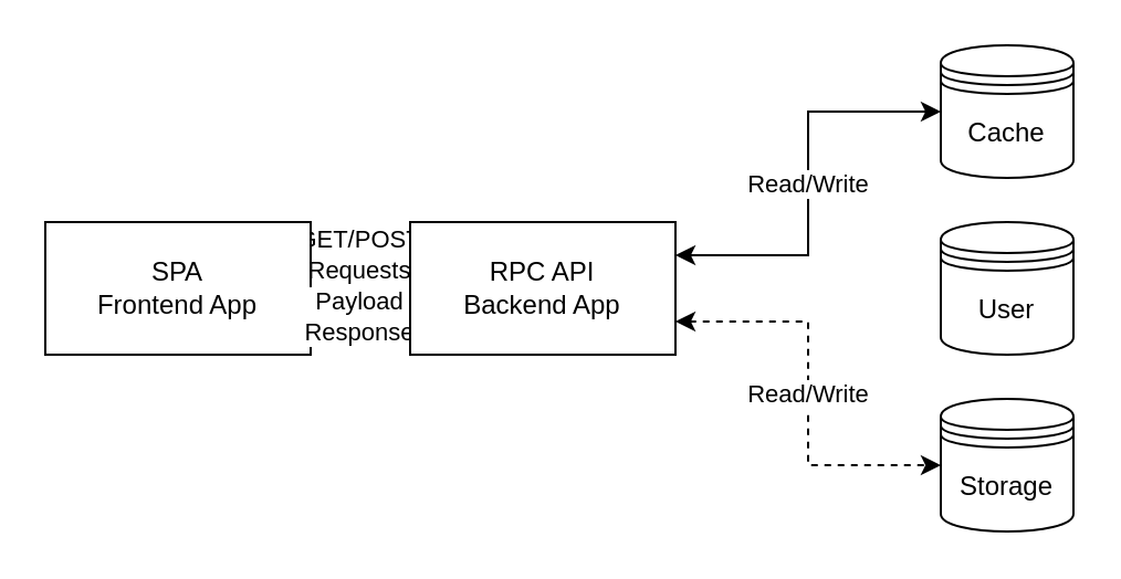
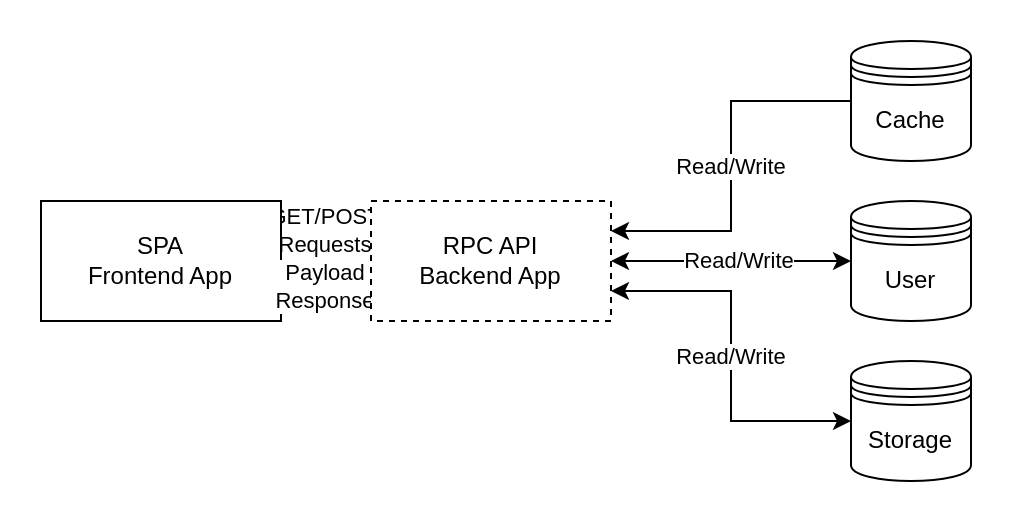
- <mxCell id="7" style="edgeStyle=orthogonalEdgeStyle;rounded=0;orthogonalLoop=1;jettySize=auto;html=1;exitX=1;exitY=0.25;exitDx=0;exitDy=0;entryX=0;entryY=0.5;entryDx=0;entryDy=0;startArrow=classic;startFill=1;" edge="1" parent="1" source="12" target="13"><mxGeometry relative="1" as="geometry"><Array as="points"><mxPoint x="365" y="115" /><mxPoint x="365" y="50" /></Array></mxGeometry></mxCell>
+ <mxCell id="7" style="edgeStyle=orthogonalEdgeStyle;rounded=0;orthogonalLoop=1;jettySize=auto;html=1;exitX=1;exitY=0.25;exitDx=0;exitDy=0;entryX=0;entryY=0.5;entryDx=0;entryDy=0;startArrow=classic;startFill=1;endArrow=none;" edge="1" parent="1" source="12" target="13"><mxGeometry relative="1" as="geometry"><Array as="points"><mxPoint x="365" y="115" /><mxPoint x="365" y="50" /></Array></mxGeometry></mxCell>
- <mxCell id="12" value="RPC API &lt;br&gt;Backend App" style="whiteSpace=wrap;html=1;align=center;treeFolding=1;treeMoving=1;newEdgeStyle={&quot;edgeStyle&quot;:&quot;elbowEdgeStyle&quot;,&quot;startArrow&quot;:&quot;none&quot;,&quot;endArrow&quot;:&quot;none&quot;};" vertex="1" parent="1"><mxGeometry x="185" y="100" width="120" height="60" as="geometry" /></mxCell>
+ <mxCell id="12" value="RPC API &lt;br&gt;Backend App" style="whiteSpace=wrap;html=1;align=center;treeFolding=1;treeMoving=1;newEdgeStyle={&quot;edgeStyle&quot;:&quot;elbowEdgeStyle&quot;,&quot;startArrow&quot;:&quot;none&quot;,&quot;endArrow&quot;:&quot;none&quot;};dashed=1;" vertex="1" parent="1"><mxGeometry x="185" y="100" width="120" height="60" as="geometry" /></mxCell>
+ <mxCell id="9" style="edgeStyle=orthogonalEdgeStyle;rounded=0;orthogonalLoop=1;jettySize=auto;html=1;exitX=1;exitY=0.5;exitDx=0;exitDy=0;entryX=0;entryY=0.5;entryDx=0;entryDy=0;startArrow=classic;startFill=1;" edge="1" parent="1" source="12" target="14"><mxGeometry relative="1" as="geometry" /></mxCell>
+ <mxCell id="10" value="Read/Write" style="edgeLabel;html=1;align=center;verticalAlign=middle;resizable=0;points=[];" vertex="1" connectable="0" parent="9"><mxGeometry x="0.05" y="1" relative="1" as="geometry"><mxPoint as="offset" /></mxGeometry></mxCell>
- <mxCell id="11" value="Read/Write" style="edgeStyle=orthogonalEdgeStyle;rounded=0;orthogonalLoop=1;jettySize=auto;html=1;exitX=1;exitY=0.75;exitDx=0;exitDy=0;entryX=0;entryY=0.5;entryDx=0;entryDy=0;startArrow=classic;startFill=1;dashed=1;" edge="1" parent="1" source="12" target="15"><mxGeometry relative="1" as="geometry" /></mxCell>
+ <mxCell id="11" value="Read/Write" style="edgeStyle=orthogonalEdgeStyle;rounded=0;orthogonalLoop=1;jettySize=auto;html=1;exitX=1;exitY=0.75;exitDx=0;exitDy=0;entryX=0;entryY=0.5;entryDx=0;entryDy=0;startArrow=classic;startFill=1;" edge="1" parent="1" source="12" target="15"><mxGeometry relative="1" as="geometry" /></mxCell>
